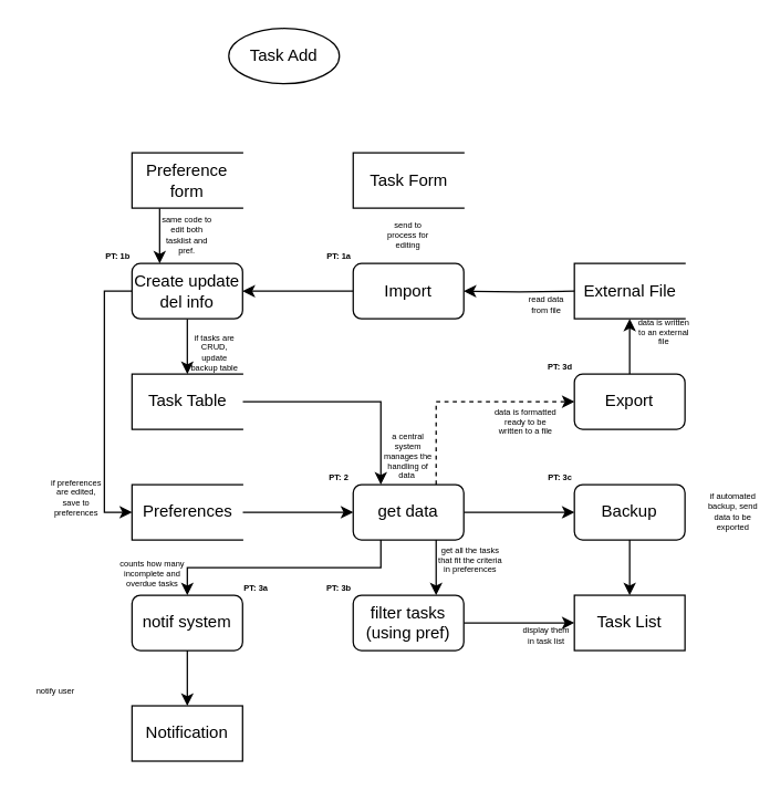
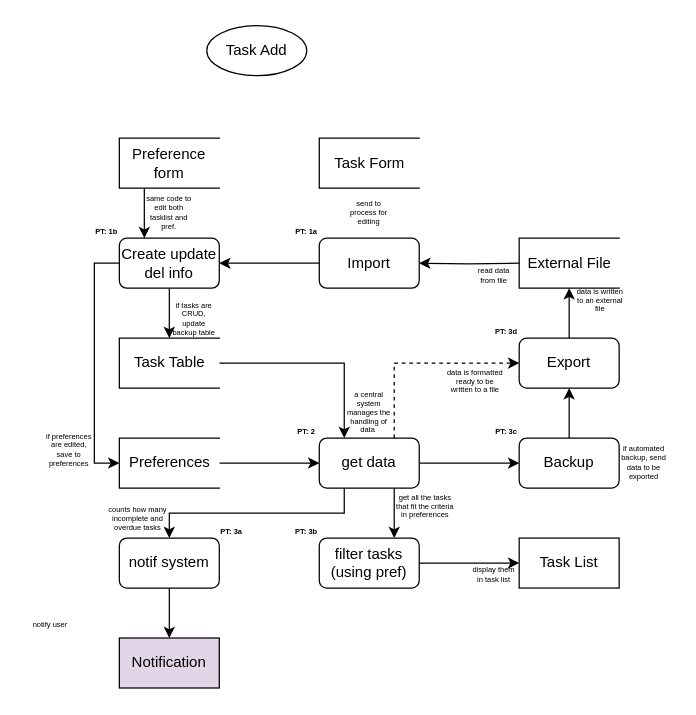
- <mxCell id="36" value="if automated backup, send data to be exported" style="text;html=1;strokeColor=none;fillColor=none;align=center;verticalAlign=middle;whiteSpace=wrap;rounded=0;fontSize=6;" vertex="1" parent="1"><mxGeometry x="510" y="360" width="40" height="20" as="geometry" /></mxCell>
+ <mxCell id="36" value="if automated backup, send data to be exported" style="text;html=1;strokeColor=none;fillColor=none;align=center;verticalAlign=middle;whiteSpace=wrap;rounded=0;fontSize=6;" vertex="1" parent="1"><mxGeometry x="495" y="360" width="40" height="20" as="geometry" /></mxCell>
- <mxCell id="10" style="edgeStyle=orthogonalEdgeStyle;rounded=0;orthogonalLoop=1;jettySize=auto;html=1;" parent="1" source="11" target="2" edge="1"><mxGeometry relative="1" as="geometry" /></mxCell>
+ <mxCell id="10" style="edgeStyle=orthogonalEdgeStyle;rounded=0;orthogonalLoop=1;jettySize=auto;html=1;entryX=0.5;entryY=1;entryDx=0;entryDy=0;" parent="1" source="11" target="9" edge="1"><mxGeometry relative="1" as="geometry" /></mxCell>
- <mxCell id="23" value="Notification" style="rounded=0;whiteSpace=wrap;html=1;" parent="1" vertex="1"><mxGeometry x="95" y="510" width="80" height="40" as="geometry" /></mxCell>
+ <mxCell id="23" value="Notification" style="rounded=0;whiteSpace=wrap;html=1;fillColor=#e1d5e7;" parent="1" vertex="1"><mxGeometry x="95" y="510" width="80" height="40" as="geometry" /></mxCell>
